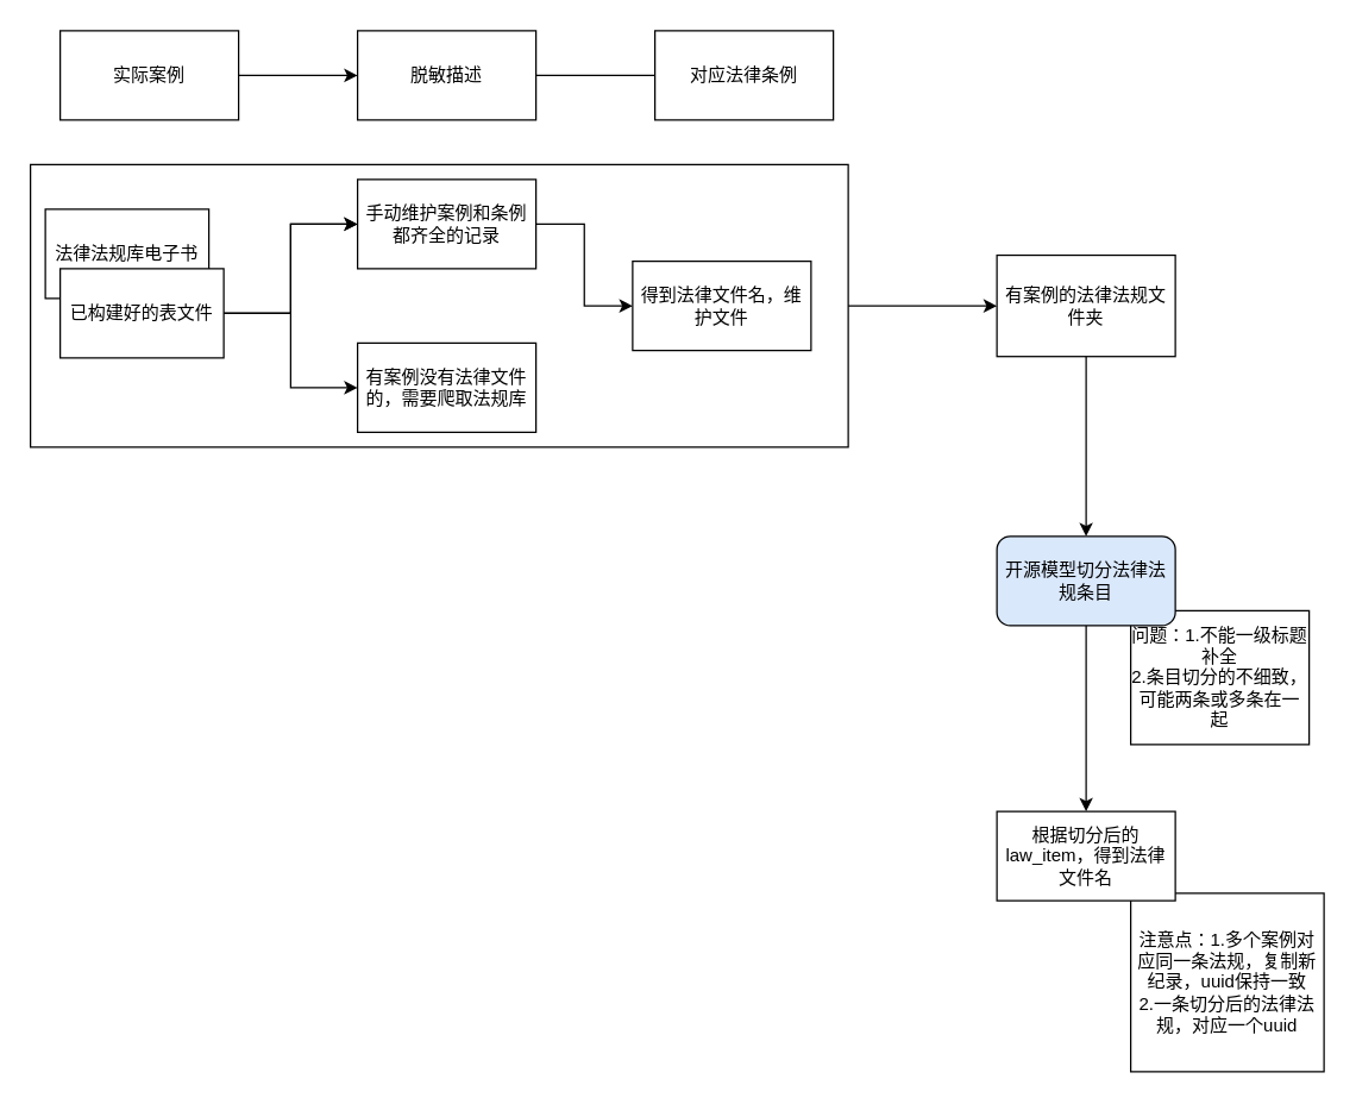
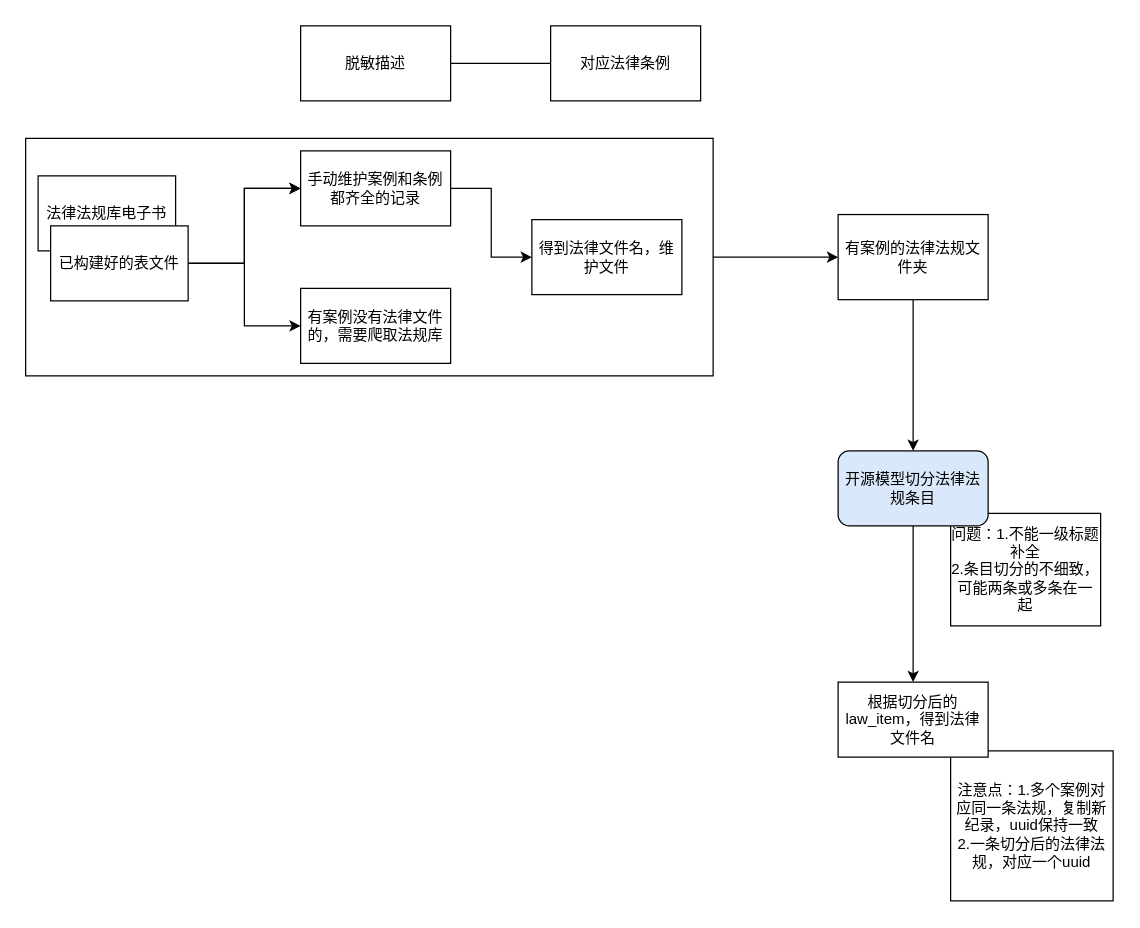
- <mxCell id="8" value="实际案例" style="rounded=0;whiteSpace=wrap;html=1;" parent="1" vertex="1"><mxGeometry x="40" y="20" width="120" height="60" as="geometry" /></mxCell>
- <mxCell id="7" value="" style="edgeStyle=orthogonalEdgeStyle;rounded=0;orthogonalLoop=1;jettySize=auto;html=1;" parent="1" source="8" target="10" edge="1"><mxGeometry relative="1" as="geometry" /></mxCell>
